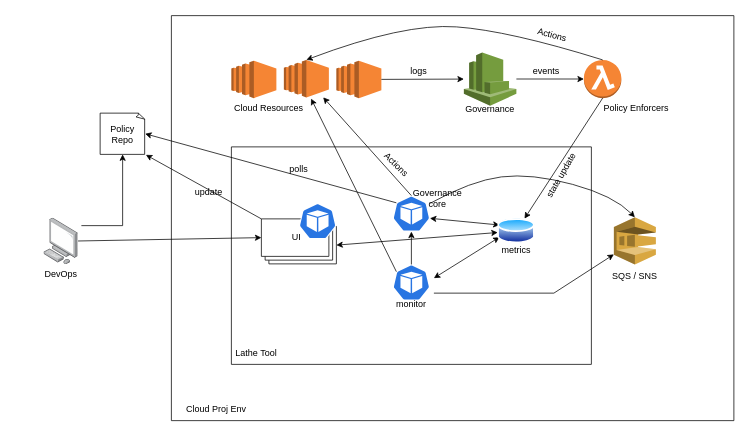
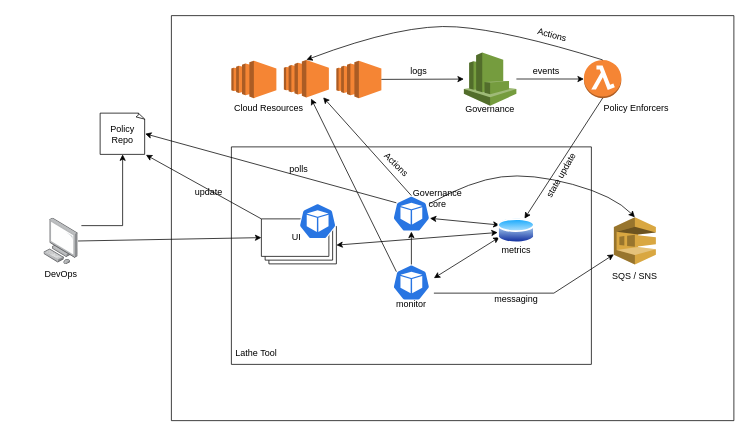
+ <mxCell id="49" value="messaging" style="text;html=1;strokeColor=none;fillColor=none;align=center;verticalAlign=middle;whiteSpace=wrap;rounded=0;" vertex="1" parent="1"><mxGeometry x="628" y="383" width="120" height="30" as="geometry" /></mxCell>
- <mxCell id="43" value="Cloud Proj Env" style="text;html=1;strokeColor=none;fillColor=none;align=center;verticalAlign=middle;whiteSpace=wrap;rounded=0;" vertex="1" parent="1"><mxGeometry x="228" y="530" width="120" height="30" as="geometry" /></mxCell>
